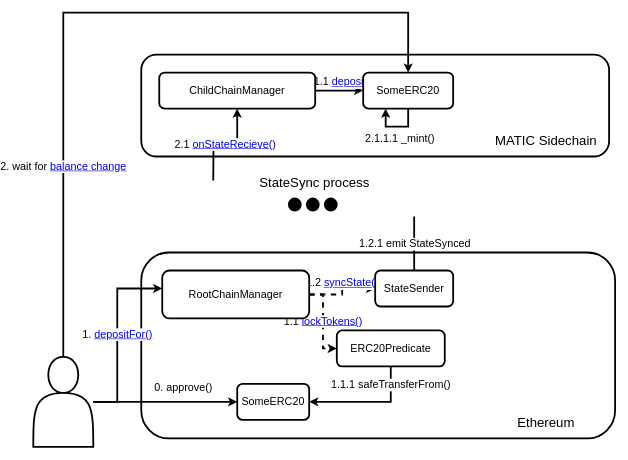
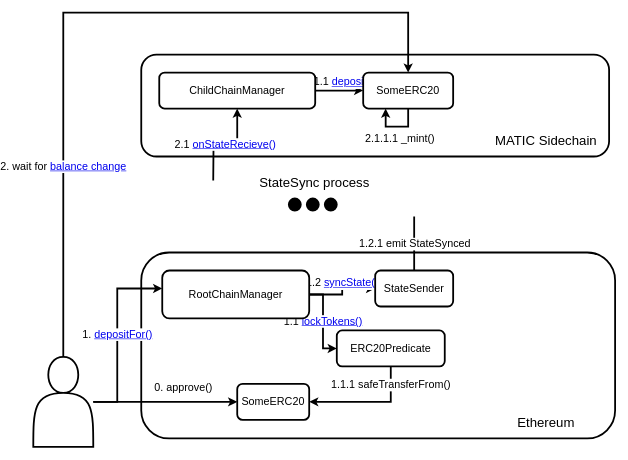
- <mxCell id="7" value="1.2 &lt;a href=&quot;https://github.com/maticnetwork/contracts/blob/main/contracts/root/stateSyncer/StateSender.sol#L33&quot;&gt;syncState()&lt;/a&gt;" style="edgeStyle=orthogonalEdgeStyle;rounded=0;orthogonalLoop=1;jettySize=auto;html=1;fontSize=18;verticalAlign=bottom;strokeWidth=3;shadow=0;dashed=1;" parent="1" source="8" target="14" edge="1"><mxGeometry relative="1" as="geometry" /></mxCell>
+ <mxCell id="7" value="1.2 &lt;a href=&quot;https://github.com/maticnetwork/contracts/blob/main/contracts/root/stateSyncer/StateSender.sol#L33&quot;&gt;syncState()&lt;/a&gt;" style="edgeStyle=orthogonalEdgeStyle;rounded=0;orthogonalLoop=1;jettySize=auto;html=1;fontSize=18;verticalAlign=bottom;strokeWidth=3;shadow=0;" parent="1" source="8" target="14" edge="1"><mxGeometry relative="1" as="geometry" /></mxCell>
- <mxCell id="6" value="1.1 &lt;a href=&quot;https://github.com/maticnetwork/pos-portal/blob/master/contracts/root/TokenPredicates/ERC20Predicate.sol#L47&quot;&gt;lockTokens()&lt;/a&gt;" style="edgeStyle=orthogonalEdgeStyle;rounded=0;orthogonalLoop=1;jettySize=auto;html=1;entryX=0;entryY=0.5;entryDx=0;entryDy=0;fontSize=18;strokeWidth=3;shadow=0;dashed=1;" parent="1" source="8" target="12" edge="1"><mxGeometry relative="1" as="geometry" /></mxCell>
+ <mxCell id="6" value="1.1 &lt;a href=&quot;https://github.com/maticnetwork/pos-portal/blob/master/contracts/root/TokenPredicates/ERC20Predicate.sol#L47&quot;&gt;lockTokens()&lt;/a&gt;" style="edgeStyle=orthogonalEdgeStyle;rounded=0;orthogonalLoop=1;jettySize=auto;html=1;entryX=0;entryY=0.5;entryDx=0;entryDy=0;fontSize=18;strokeWidth=3;shadow=0;" parent="1" source="8" target="12" edge="1"><mxGeometry relative="1" as="geometry" /></mxCell>
